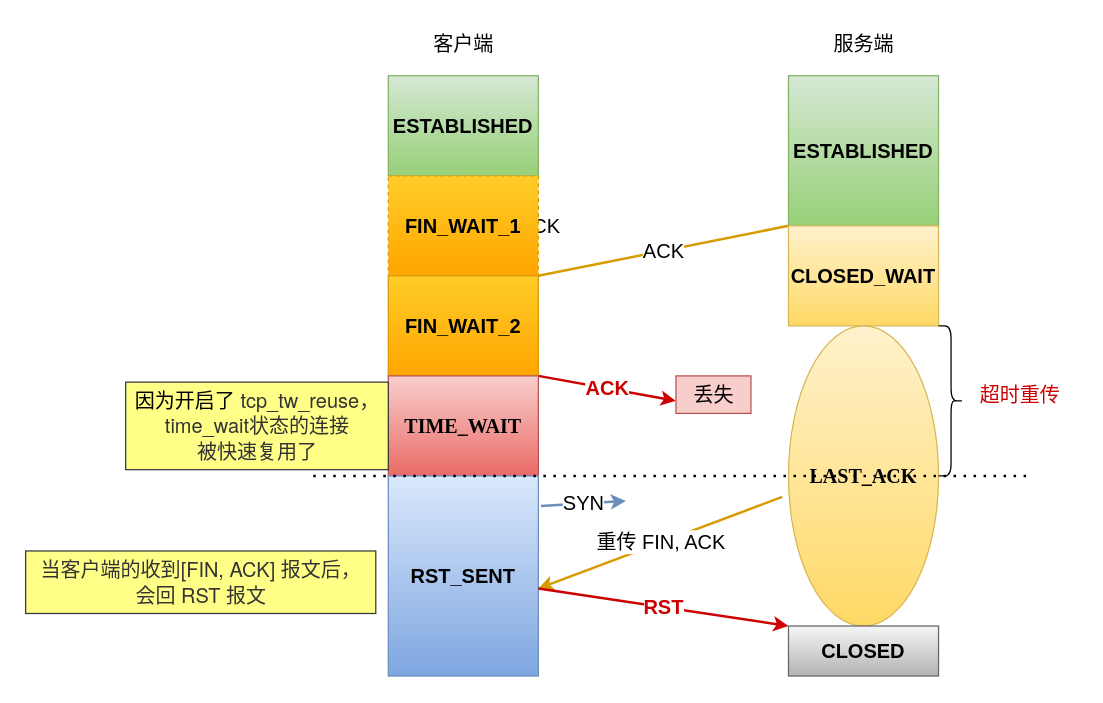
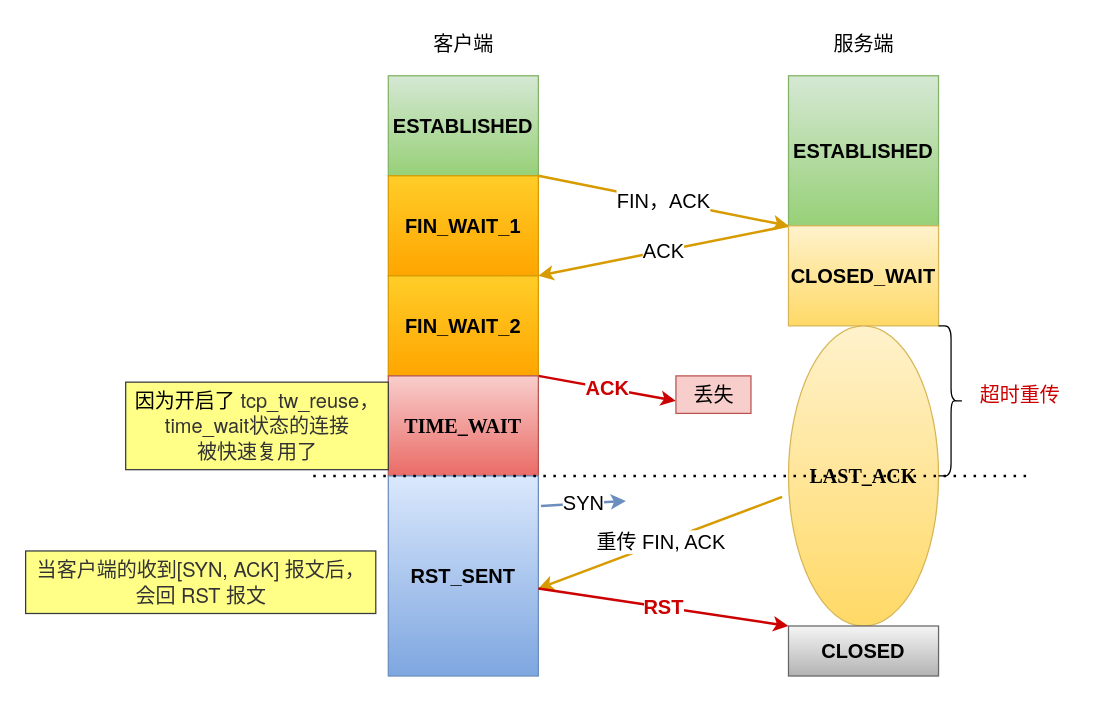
- <mxCell id="4" value="FIN，ACK" style="edgeStyle=none;rounded=0;orthogonalLoop=1;jettySize=auto;html=1;fontFamily=Helvetica;fontSize=16;exitX=1;exitY=0;exitDx=0;exitDy=0;fillColor=#ffcd28;gradientColor=#ffa500;strokeColor=#d79b00;strokeWidth=2;" edge="1" parent="1" source="5" target="8"><mxGeometry relative="1" as="geometry"><mxPoint x="560" y="200" as="targetPoint" /></mxGeometry></mxCell>
+ <mxCell id="4" value="FIN，ACK" style="edgeStyle=none;rounded=0;orthogonalLoop=1;jettySize=auto;html=1;fontFamily=Helvetica;fontSize=16;exitX=1;exitY=0;exitDx=0;exitDy=0;entryX=0;entryY=0;entryDx=0;entryDy=0;fillColor=#ffcd28;gradientColor=#ffa500;strokeColor=#d79b00;strokeWidth=2;" edge="1" parent="1" source="5" target="7"><mxGeometry relative="1" as="geometry"><mxPoint x="560" y="200" as="targetPoint" /></mxGeometry></mxCell>
- <mxCell id="5" value="&lt;span style=&quot;&quot;&gt;FIN_WAIT_1&lt;/span&gt;" style="rounded=0;whiteSpace=wrap;html=1;fontSize=16;fontStyle=1;fontFamily=Helvetica;fillColor=#ffcd28;strokeColor=#d79b00;gradientColor=#ffa500;dashed=1;" vertex="1" parent="1"><mxGeometry x="310" y="140" width="120" height="80" as="geometry" /></mxCell>
+ <mxCell id="5" value="&lt;span style=&quot;&quot;&gt;FIN_WAIT_1&lt;/span&gt;" style="rounded=0;whiteSpace=wrap;html=1;fontSize=16;fontStyle=1;fontFamily=Helvetica;fillColor=#ffcd28;strokeColor=#d79b00;gradientColor=#ffa500;" vertex="1" parent="1"><mxGeometry x="310" y="140" width="120" height="80" as="geometry" /></mxCell>
- <mxCell id="6" value="ACK" style="edgeStyle=none;rounded=0;orthogonalLoop=1;jettySize=auto;html=1;entryX=1;entryY=0;entryDx=0;entryDy=0;fontFamily=Helvetica;fontSize=16;exitX=0;exitY=0;exitDx=0;exitDy=0;fillColor=#ffcd28;gradientColor=#ffa500;strokeColor=#d79b00;strokeWidth=2;endArrow=none;" edge="1" parent="1" source="7" target="8"><mxGeometry relative="1" as="geometry" /></mxCell>
+ <mxCell id="6" value="ACK" style="edgeStyle=none;rounded=0;orthogonalLoop=1;jettySize=auto;html=1;entryX=1;entryY=0;entryDx=0;entryDy=0;fontFamily=Helvetica;fontSize=16;exitX=0;exitY=0;exitDx=0;exitDy=0;fillColor=#ffcd28;gradientColor=#ffa500;strokeColor=#d79b00;strokeWidth=2;" edge="1" parent="1" source="7" target="8"><mxGeometry relative="1" as="geometry" /></mxCell>
- <mxCell id="19" value="&lt;span style=&quot;color: rgb(51, 51, 51); font-family: &amp;quot;helvetica neue&amp;quot;, helvetica, arial, sans-serif; font-size: 16px; text-align: left;&quot;&gt;当客户端的收到[FIN, ACK] 报文后，&lt;br&gt;会回 RST 报文&lt;br style=&quot;font-size: 16px;&quot;&gt;&lt;/span&gt;" style="text;html=1;align=center;verticalAlign=middle;resizable=0;points=[];autosize=1;strokeColor=#36393d;fillColor=#ffff88;fontSize=16;fontFamily=Helvetica;labelBackgroundColor=none;" vertex="1" parent="1"><mxGeometry x="20" y="440" width="280" height="50" as="geometry" /></mxCell>
+ <mxCell id="19" value="&lt;span style=&quot;color: rgb(51, 51, 51); font-family: &amp;quot;helvetica neue&amp;quot;, helvetica, arial, sans-serif; font-size: 16px; text-align: left;&quot;&gt;当客户端的收到[SYN, ACK] 报文后，&lt;br&gt;会回 RST 报文&lt;br style=&quot;font-size: 16px;&quot;&gt;&lt;/span&gt;" style="text;html=1;align=center;verticalAlign=middle;resizable=0;points=[];autosize=1;strokeColor=#36393d;fillColor=#ffff88;fontSize=16;fontFamily=Helvetica;labelBackgroundColor=none;" vertex="1" parent="1"><mxGeometry x="20" y="440" width="280" height="50" as="geometry" /></mxCell>
